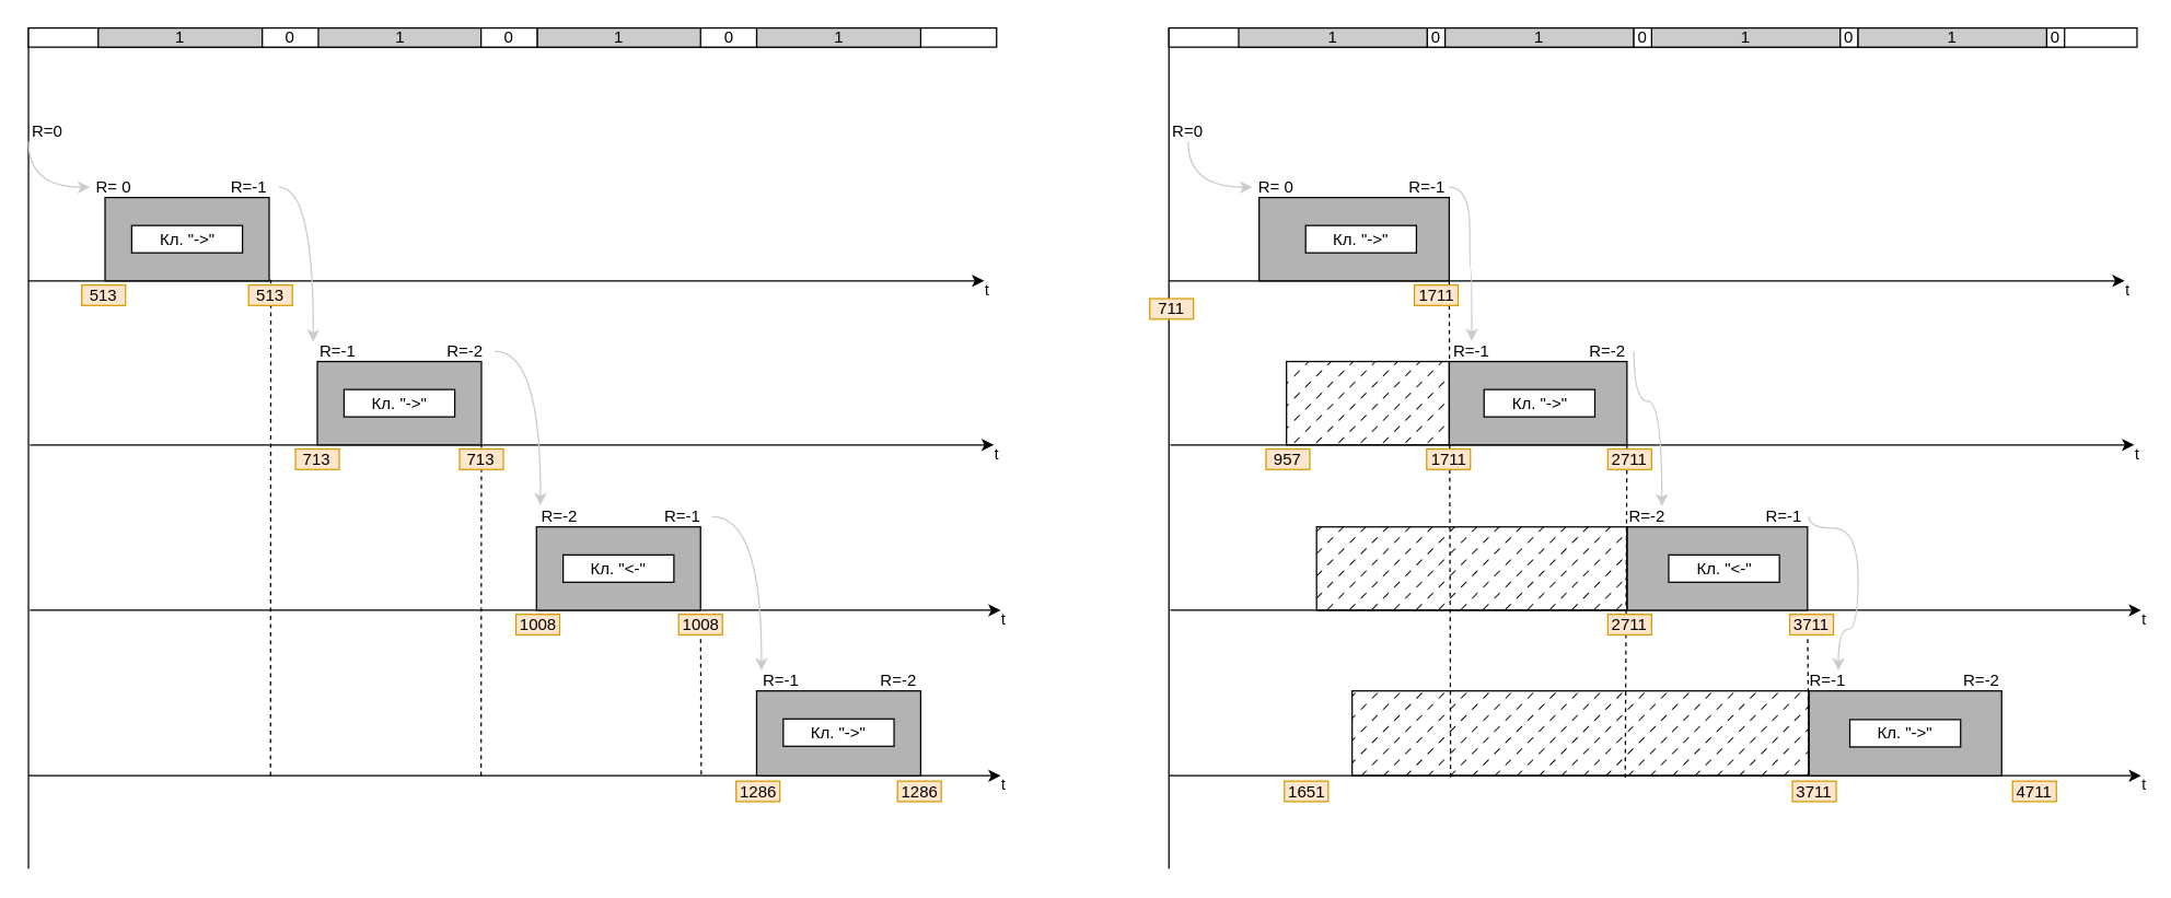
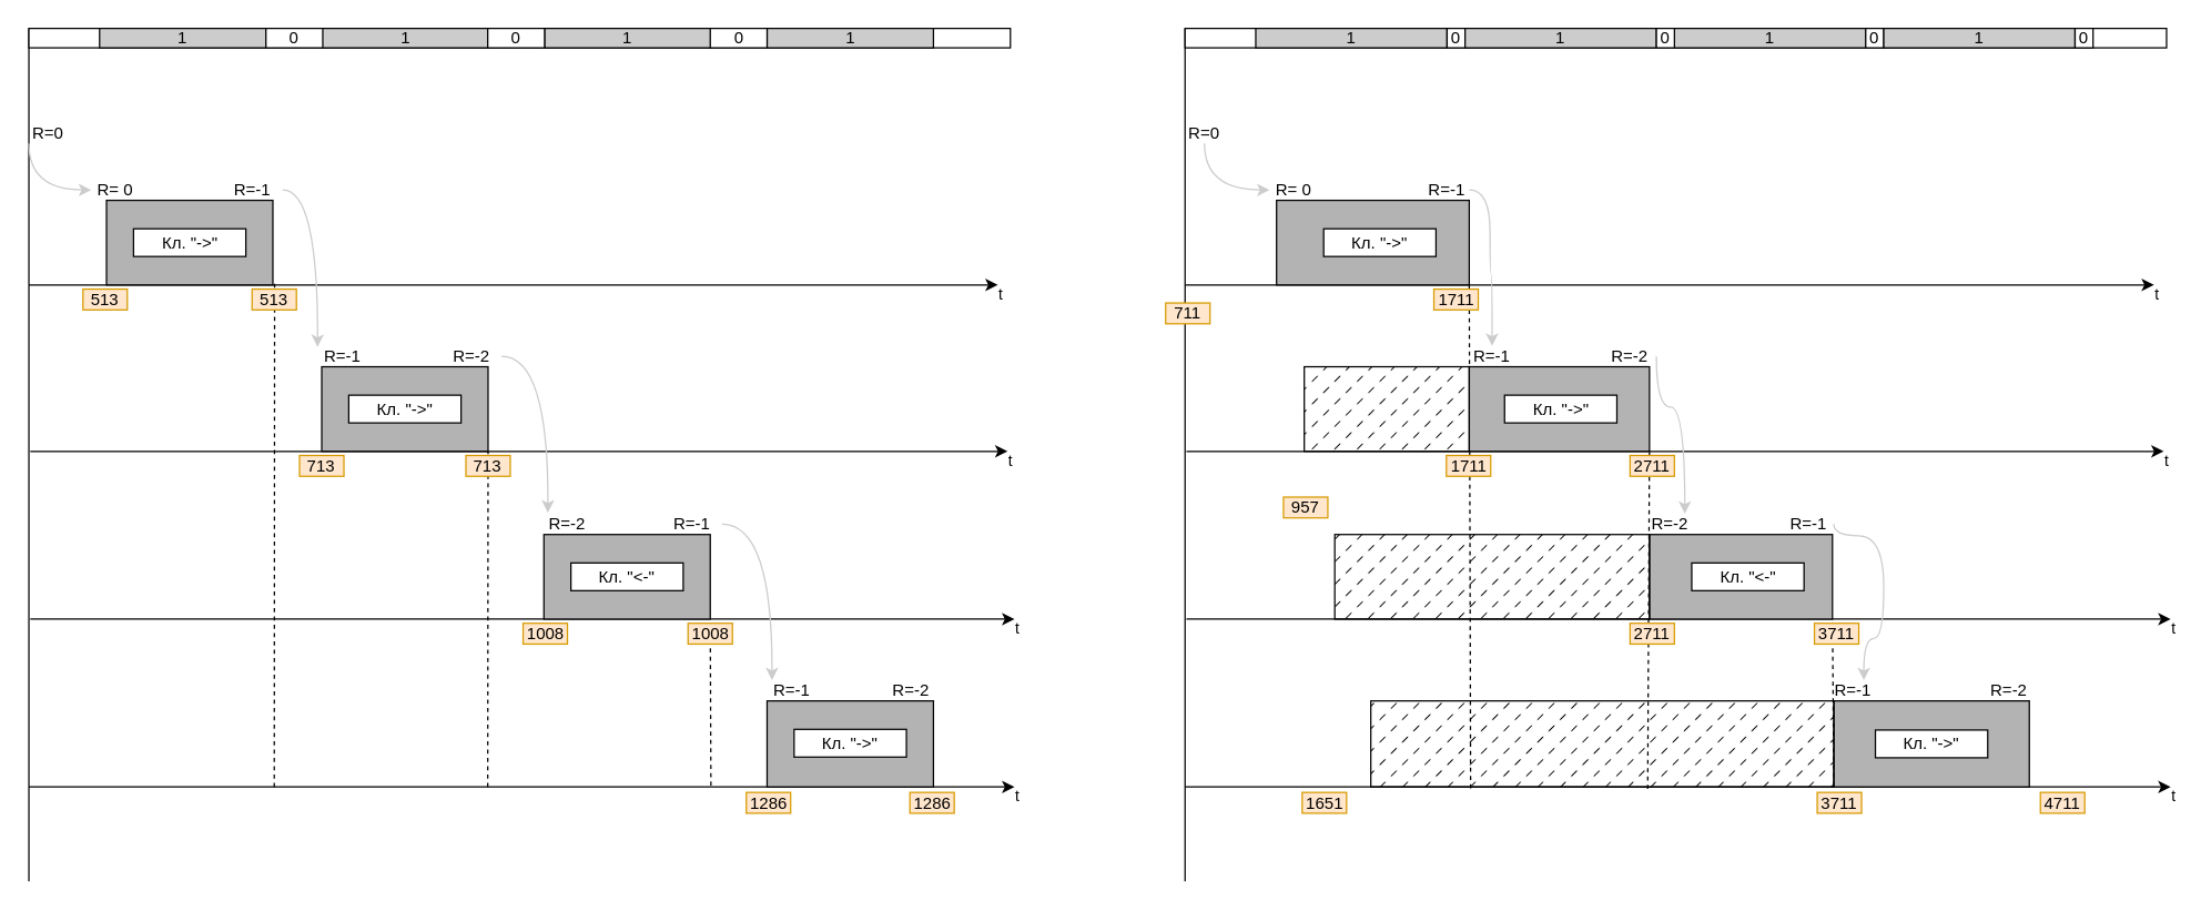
- <mxCell id="84" value="957" style="text;html=1;align=center;verticalAlign=middle;whiteSpace=wrap;rounded=0;fillColor=#ffe6cc;strokeColor=#d79b00;" parent="1" vertex="1"><mxGeometry x="925" y="328" width="32" height="15" as="geometry" /></mxCell>
+ <mxCell id="84" value="957" style="text;html=1;align=center;verticalAlign=middle;whiteSpace=wrap;rounded=0;fillColor=#ffe6cc;strokeColor=#d79b00;" parent="1" vertex="1"><mxGeometry x="925" y="358" width="32" height="15" as="geometry" /></mxCell>
